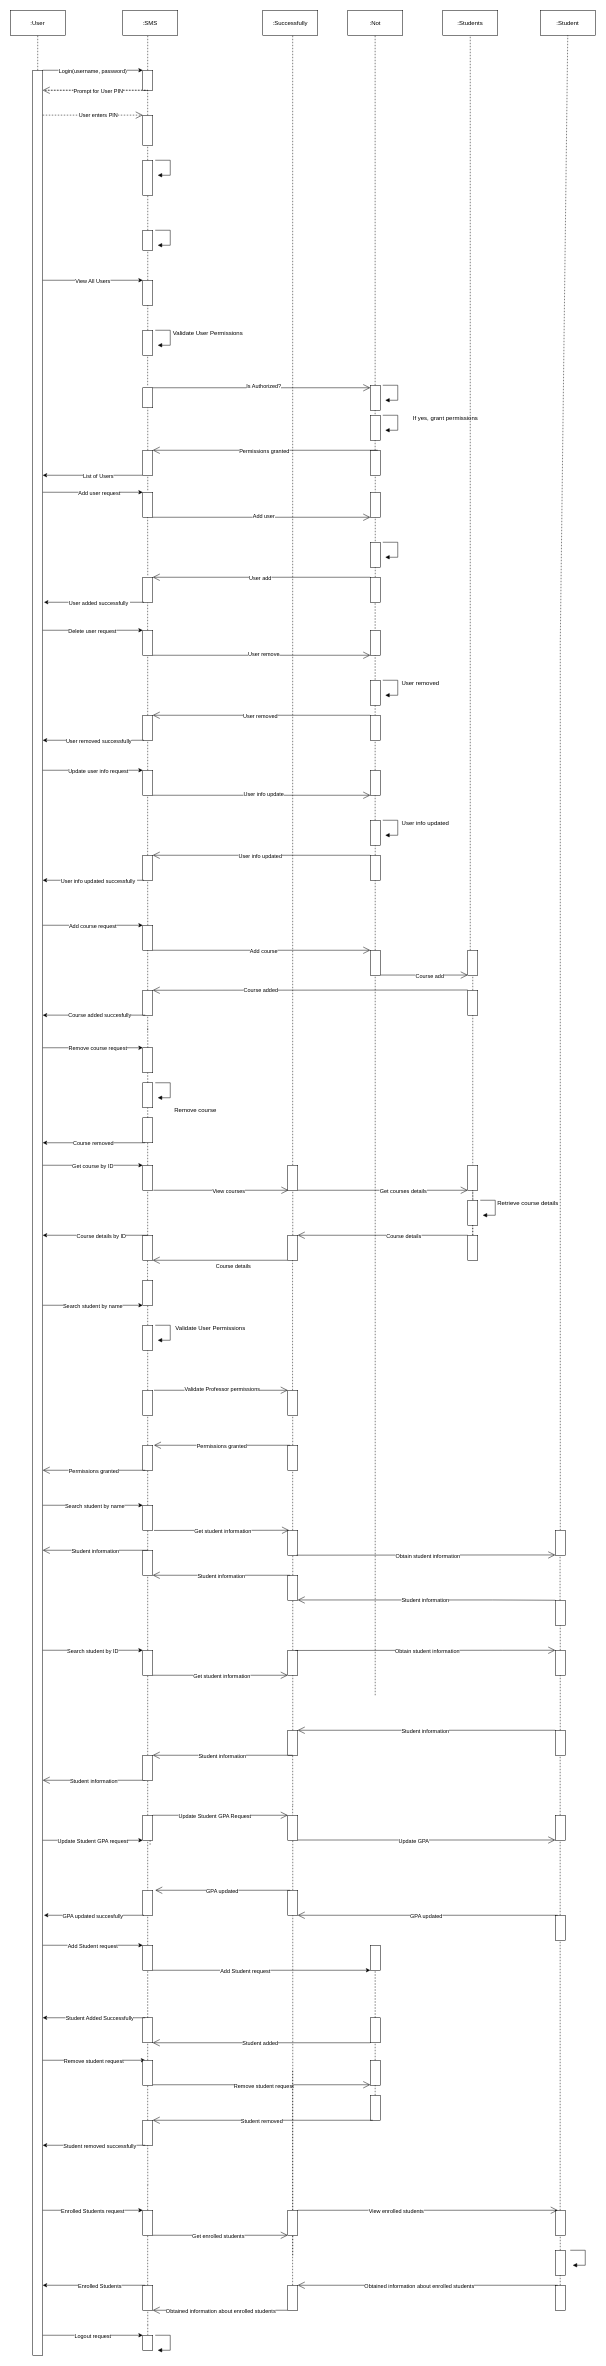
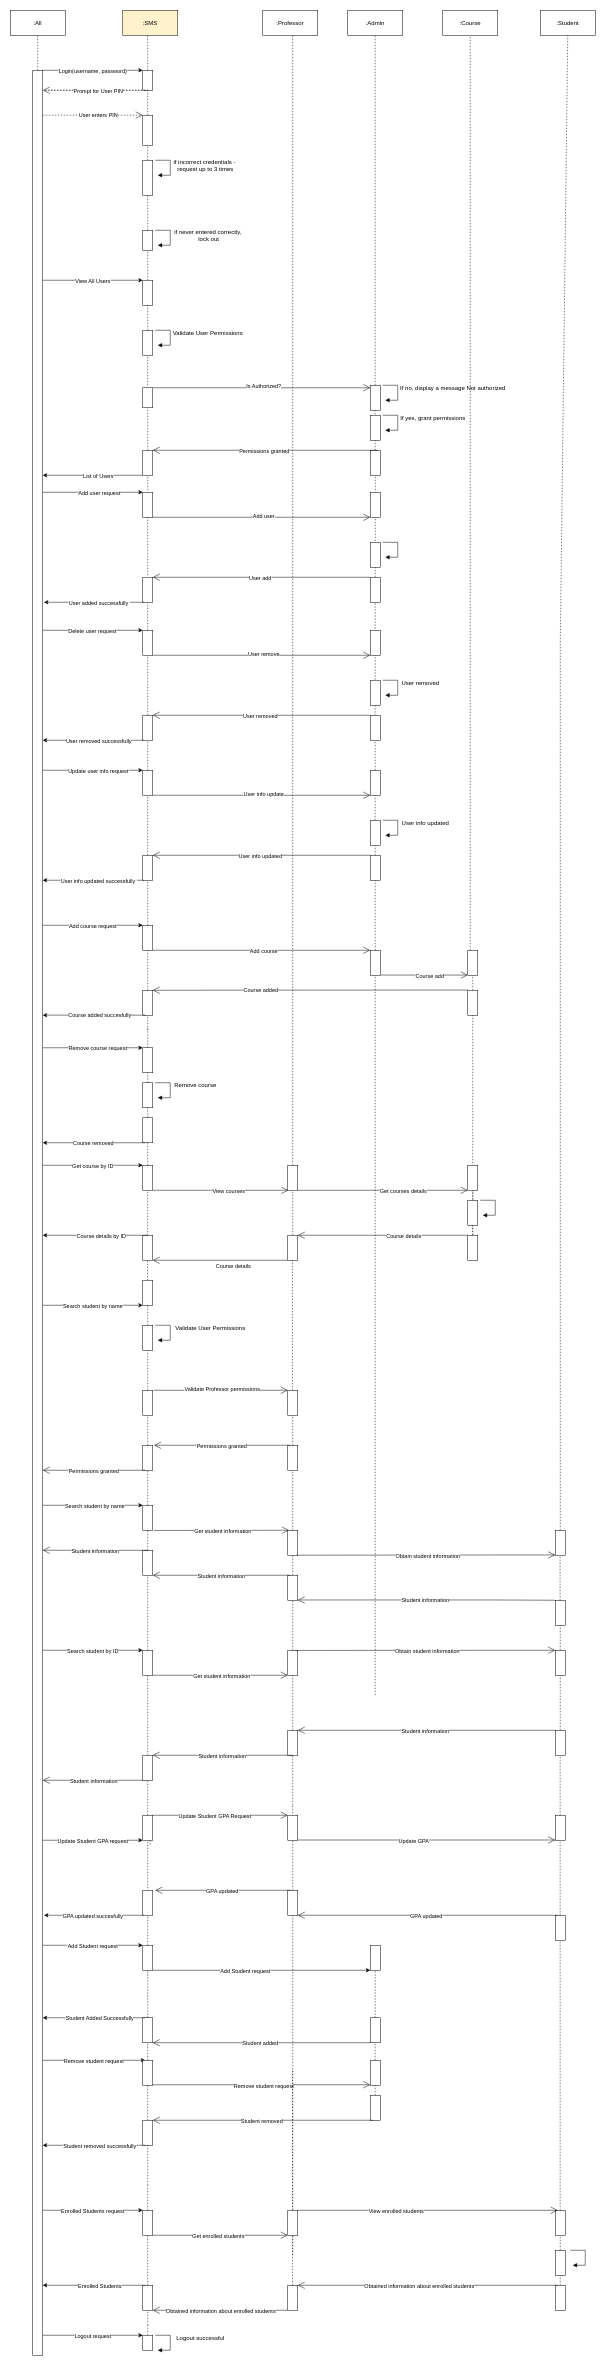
- <mxCell id="3" value=":User" style="html=1;whiteSpace=wrap;" vertex="1" parent="1"><mxGeometry x="20" y="20" width="110" height="50" as="geometry" /></mxCell>
+ <mxCell id="3" value=":All" style="html=1;whiteSpace=wrap;" vertex="1" parent="1"><mxGeometry x="20" y="20" width="110" height="50" as="geometry" /></mxCell>
- <mxCell id="5" value=":SMS" style="html=1;whiteSpace=wrap;" vertex="1" parent="1"><mxGeometry x="245" y="20" width="110" height="50" as="geometry" /></mxCell>
+ <mxCell id="5" value=":SMS" style="html=1;whiteSpace=wrap;fillColor=#fff2cc;" vertex="1" parent="1"><mxGeometry x="245" y="20" width="110" height="50" as="geometry" /></mxCell>
- <mxCell id="27" value=":Successfully" style="html=1;whiteSpace=wrap;" vertex="1" parent="1"><mxGeometry x="525" y="20" width="110" height="50" as="geometry" /></mxCell>
+ <mxCell id="27" value=":Professor" style="html=1;whiteSpace=wrap;" vertex="1" parent="1"><mxGeometry x="525" y="20" width="110" height="50" as="geometry" /></mxCell>
- <mxCell id="26" value=":Not" style="html=1;whiteSpace=wrap;" vertex="1" parent="1"><mxGeometry x="695" y="20" width="110" height="50" as="geometry" /></mxCell>
+ <mxCell id="26" value=":Admin" style="html=1;whiteSpace=wrap;" vertex="1" parent="1"><mxGeometry x="695" y="20" width="110" height="50" as="geometry" /></mxCell>
- <mxCell id="6" value=":Students" style="html=1;whiteSpace=wrap;" vertex="1" parent="1"><mxGeometry x="885" y="20" width="110" height="50" as="geometry" /></mxCell>
+ <mxCell id="6" value=":Course" style="html=1;whiteSpace=wrap;" vertex="1" parent="1"><mxGeometry x="885" y="20" width="110" height="50" as="geometry" /></mxCell>
+ <mxCell id="15" value="if incorrect credentials -&amp;nbsp;&lt;div&gt;request up to 3 times&lt;/div&gt;" style="text;html=1;align=center;verticalAlign=middle;resizable=0;points=[];autosize=1;strokeColor=none;fillColor=none;" vertex="1" parent="1"><mxGeometry x="335" y="310" width="150" height="40" as="geometry" /></mxCell>
+ <mxCell id="23" value="if never entered correctly,&lt;div&gt;&amp;nbsp;lock out&lt;/div&gt;" style="text;html=1;align=center;verticalAlign=middle;resizable=0;points=[];autosize=1;strokeColor=none;fillColor=none;" vertex="1" parent="1"><mxGeometry x="335" y="450" width="160" height="40" as="geometry" /></mxCell>
+ <mxCell id="406" value="If no, display a message Not authorized" style="text;html=1;align=center;verticalAlign=middle;resizable=0;points=[];autosize=1;strokeColor=none;fillColor=none;" vertex="1" parent="1"><mxGeometry x="790" y="760" width="230" height="30" as="geometry" /></mxCell>
- <mxCell id="409" value="If yes, grant permissions" style="text;html=1;align=center;verticalAlign=middle;resizable=0;points=[];autosize=1;strokeColor=none;fillColor=none;" vertex="1" parent="1"><mxGeometry x="815" y="820" width="150" height="30" as="geometry" /></mxCell>
+ <mxCell id="409" value="If yes, grant permissions" style="text;html=1;align=center;verticalAlign=middle;resizable=0;points=[];autosize=1;strokeColor=none;fillColor=none;" vertex="1" parent="1"><mxGeometry x="790" y="820" width="150" height="30" as="geometry" /></mxCell>
- <mxCell id="362" value="Remove course" style="text;html=1;align=center;verticalAlign=middle;resizable=0;points=[];autosize=1;strokeColor=none;fillColor=none;" vertex="1" parent="1"><mxGeometry x="335" y="2205" width="110" height="30" as="geometry" /></mxCell>
+ <mxCell id="362" value="Remove course" style="text;html=1;align=center;verticalAlign=middle;resizable=0;points=[];autosize=1;strokeColor=none;fillColor=none;" vertex="1" parent="1"><mxGeometry x="335" y="2155" width="110" height="30" as="geometry" /></mxCell>
- <mxCell id="378" value="Retrieve course details" style="text;html=1;align=center;verticalAlign=middle;resizable=0;points=[];autosize=1;strokeColor=none;fillColor=none;" vertex="1" parent="1"><mxGeometry x="980" y="2390" width="150" height="30" as="geometry" /></mxCell>
+ <mxCell id="417" value="Logout successful" style="text;html=1;align=center;verticalAlign=middle;resizable=0;points=[];autosize=1;strokeColor=none;fillColor=none;" vertex="1" parent="1"><mxGeometry x="340" y="4660" width="120" height="30" as="geometry" /></mxCell>
